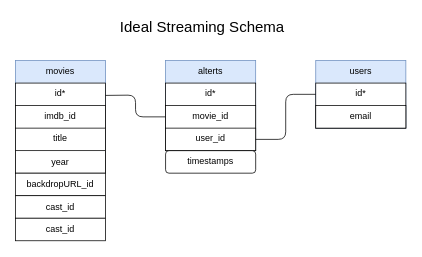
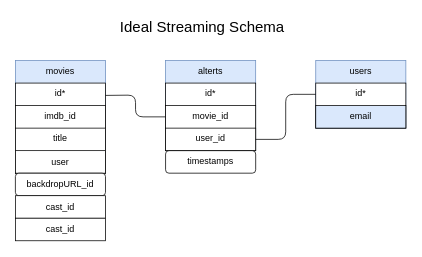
- <mxCell id="13" value="email" style="rounded=0;whiteSpace=wrap;html=1;verticalAlign=top;" parent="1" vertex="1"><mxGeometry x="420" y="140" width="120" height="30" as="geometry" /></mxCell>
+ <mxCell id="13" value="email" style="rounded=0;whiteSpace=wrap;html=1;verticalAlign=top;fillColor=#dae8fc;" parent="1" vertex="1"><mxGeometry x="420" y="140" width="120" height="30" as="geometry" /></mxCell>
- <mxCell id="6" value="&lt;span&gt;year&lt;/span&gt;" style="rounded=0;whiteSpace=wrap;html=1;" parent="1" vertex="1"><mxGeometry x="20" y="200" width="120" height="30" as="geometry" /></mxCell>
+ <mxCell id="6" value="&lt;span&gt;user&lt;/span&gt;" style="rounded=0;whiteSpace=wrap;html=1;" parent="1" vertex="1"><mxGeometry x="20" y="200" width="120" height="30" as="geometry" /></mxCell>
- <mxCell id="18" value="&lt;span&gt;backdropURL_id&lt;/span&gt;" style="rounded=0;whiteSpace=wrap;html=1;" vertex="1" parent="1"><mxGeometry x="20" y="230" width="120" height="30" as="geometry" /></mxCell>
+ <mxCell id="18" value="&lt;span&gt;backdropURL_id&lt;/span&gt;" style="whiteSpace=wrap;html=1;rounded=1;" vertex="1" parent="1"><mxGeometry x="20" y="230" width="120" height="30" as="geometry" /></mxCell>
